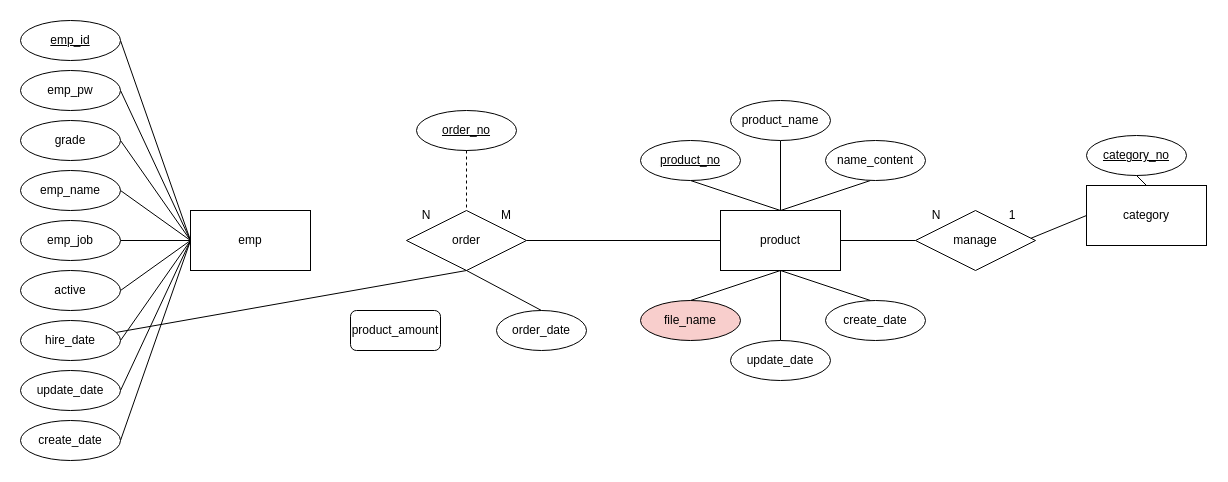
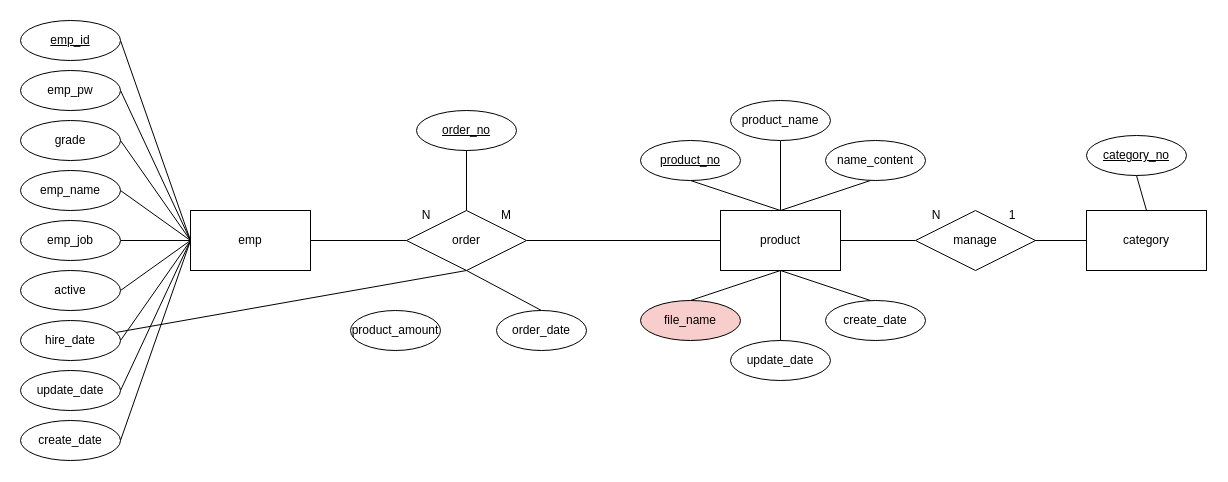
- <mxCell id="48" value="" style="endArrow=none;html=1;rounded=0;exitX=0.5;exitY=1;exitDx=0;exitDy=0;entryX=0.5;entryY=0;entryDx=0;entryDy=0;dashed=1;" edge="1" parent="1" source="39" target="30"><mxGeometry width="50" height="50" relative="1" as="geometry"><mxPoint x="526" y="150" as="sourcePoint" /><mxPoint x="526" y="220" as="targetPoint" /></mxGeometry></mxCell>
+ <mxCell id="48" value="" style="endArrow=none;html=1;rounded=0;exitX=0.5;exitY=1;exitDx=0;exitDy=0;entryX=0.5;entryY=0;entryDx=0;entryDy=0;" edge="1" parent="1" source="39" target="30"><mxGeometry width="50" height="50" relative="1" as="geometry"><mxPoint x="526" y="150" as="sourcePoint" /><mxPoint x="526" y="220" as="targetPoint" /></mxGeometry></mxCell>
- <mxCell id="3" value="category" style="rounded=0;whiteSpace=wrap;html=1;" vertex="1" parent="1"><mxGeometry x="1086" y="185" width="120" height="60" as="geometry" /></mxCell>
+ <mxCell id="3" value="category" style="rounded=0;whiteSpace=wrap;html=1;" vertex="1" parent="1"><mxGeometry x="1086" y="210" width="120" height="60" as="geometry" /></mxCell>
+ <mxCell id="21" value="" style="endArrow=none;html=1;rounded=0;exitX=1;exitY=0.5;exitDx=0;exitDy=0;entryX=0;entryY=0.5;entryDx=0;entryDy=0;" edge="1" parent="1" source="2" target="30"><mxGeometry width="50" height="50" relative="1" as="geometry"><mxPoint x="390" y="150" as="sourcePoint" /><mxPoint x="490" y="240" as="targetPoint" /></mxGeometry></mxCell>
- <mxCell id="14" value="product_amount" style="whiteSpace=wrap;html=1;rounded=1;" vertex="1" parent="1"><mxGeometry x="350" y="310" width="90" height="40" as="geometry" /></mxCell>
+ <mxCell id="14" value="product_amount" style="ellipse;whiteSpace=wrap;html=1;" vertex="1" parent="1"><mxGeometry x="350" y="310" width="90" height="40" as="geometry" /></mxCell>
